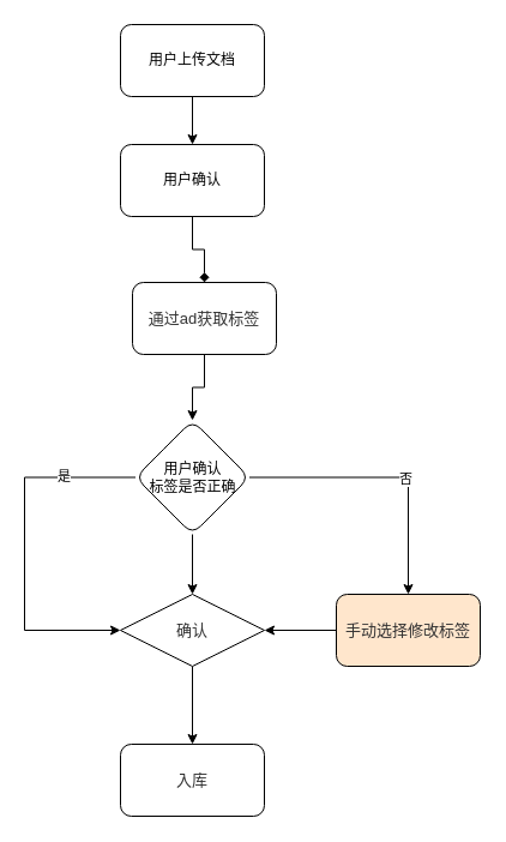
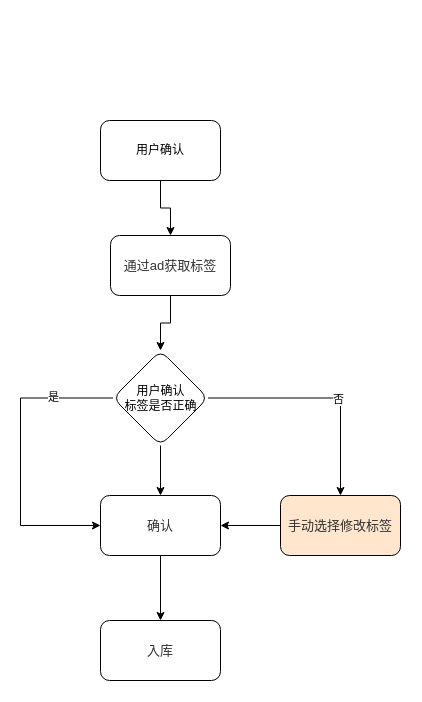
- <mxCell id="3" value="&lt;div class=&quot;mind-clipboard&quot;&gt;用户上传文档&lt;/div&gt;" style="rounded=1;whiteSpace=wrap;html=1;" vertex="1" parent="1"><mxGeometry x="100" y="20" width="120" height="60" as="geometry" /></mxCell>
- <mxCell id="2" style="edgeStyle=orthogonalEdgeStyle;rounded=0;orthogonalLoop=1;jettySize=auto;html=1;exitX=0.5;exitY=1;exitDx=0;exitDy=0;" edge="1" parent="1" source="3" target="5"><mxGeometry relative="1" as="geometry" /></mxCell>
- <mxCell id="4" style="edgeStyle=orthogonalEdgeStyle;rounded=0;orthogonalLoop=1;jettySize=auto;html=1;exitX=0.5;exitY=1;exitDx=0;exitDy=0;entryX=0.5;entryY=0;entryDx=0;entryDy=0;endArrow=diamond;" edge="1" parent="1" source="5" target="7"><mxGeometry relative="1" as="geometry" /></mxCell>
+ <mxCell id="4" style="edgeStyle=orthogonalEdgeStyle;rounded=0;orthogonalLoop=1;jettySize=auto;html=1;exitX=0.5;exitY=1;exitDx=0;exitDy=0;entryX=0.5;entryY=0;entryDx=0;entryDy=0;" edge="1" parent="1" source="5" target="7"><mxGeometry relative="1" as="geometry" /></mxCell>
- <mxCell id="15" value="&lt;span style=&quot;color: rgb(50 , 50 , 50) ; font-size: 13px ; background-color: rgba(255 , 255 , 255 , 0.01)&quot;&gt;确认&lt;/span&gt;" style="rhombus;whiteSpace=wrap;html=1;" vertex="1" parent="1"><mxGeometry x="100" y="495" width="120" height="60" as="geometry" /></mxCell>
+ <mxCell id="15" value="&lt;span style=&quot;color: rgb(50 , 50 , 50) ; font-size: 13px ; background-color: rgba(255 , 255 , 255 , 0.01)&quot;&gt;确认&lt;/span&gt;" style="rounded=1;whiteSpace=wrap;html=1;" vertex="1" parent="1"><mxGeometry x="100" y="495" width="120" height="60" as="geometry" /></mxCell>
